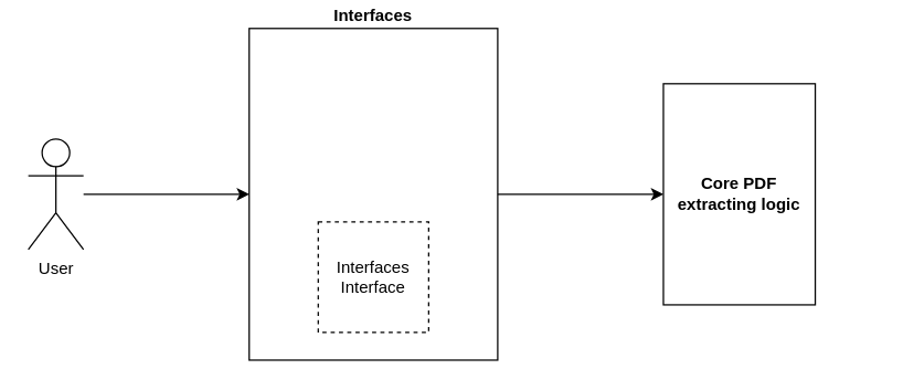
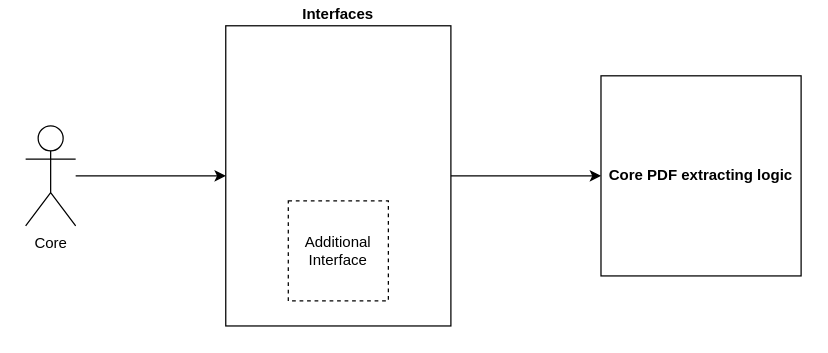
- <mxCell id="2" value="&lt;b&gt;Core PDF extracting logic&lt;/b&gt;" style="whiteSpace=wrap;html=1;aspect=fixed;" vertex="1" parent="1"><mxGeometry x="480" y="60" width="110" height="160" as="geometry" /></mxCell>
+ <mxCell id="2" value="&lt;b&gt;Core PDF extracting logic&lt;/b&gt;" style="whiteSpace=wrap;html=1;aspect=fixed;" vertex="1" parent="1"><mxGeometry x="480" y="60" width="160" height="160" as="geometry" /></mxCell>
- <mxCell id="7" value="User" style="shape=umlActor;verticalLabelPosition=bottom;verticalAlign=top;html=1;outlineConnect=0;" vertex="1" parent="1"><mxGeometry x="20" y="100" width="40" height="80" as="geometry" /></mxCell>
+ <mxCell id="7" value="Core" style="shape=umlActor;verticalLabelPosition=bottom;verticalAlign=top;html=1;outlineConnect=0;" vertex="1" parent="1"><mxGeometry x="20" y="100" width="40" height="80" as="geometry" /></mxCell>
- <mxCell id="3" value="Interfaces Interface" style="whiteSpace=wrap;html=1;aspect=fixed;dashed=1;" vertex="1" parent="1"><mxGeometry x="230" y="160" width="80" height="80" as="geometry" /></mxCell>
+ <mxCell id="3" value="Additional Interface" style="whiteSpace=wrap;html=1;aspect=fixed;dashed=1;" vertex="1" parent="1"><mxGeometry x="230" y="160" width="80" height="80" as="geometry" /></mxCell>
